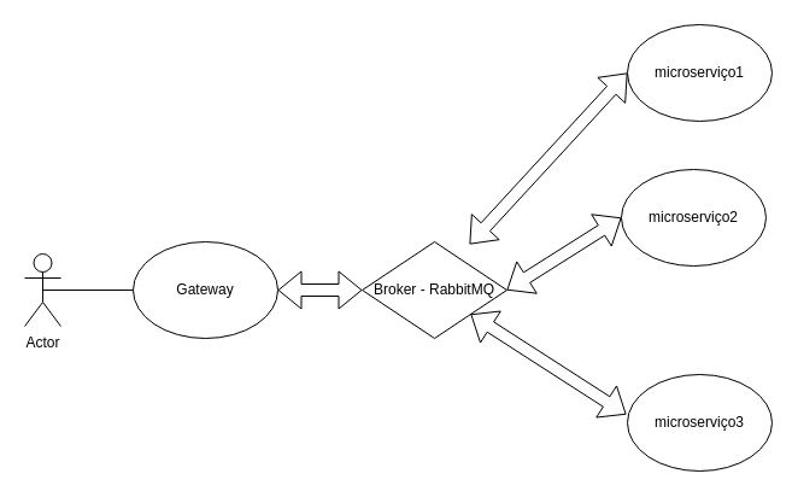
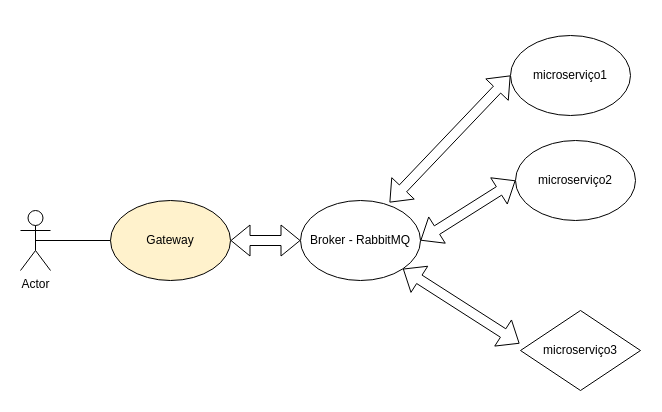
- <mxCell id="5" value="microserviço1" style="ellipse;whiteSpace=wrap;html=1;" vertex="1" parent="1"><mxGeometry x="520" y="20" width="120" height="80" as="geometry" /></mxCell>
+ <mxCell id="5" value="microserviço1" style="ellipse;whiteSpace=wrap;html=1;" vertex="1" parent="1"><mxGeometry x="510" y="35" width="120" height="80" as="geometry" /></mxCell>
- <mxCell id="2" value="Gateway" style="ellipse;whiteSpace=wrap;html=1;" vertex="1" parent="1"><mxGeometry x="110" y="200" width="120" height="80" as="geometry" /></mxCell>
+ <mxCell id="2" value="Gateway" style="ellipse;whiteSpace=wrap;html=1;fillColor=#fff2cc;" vertex="1" parent="1"><mxGeometry x="110" y="200" width="120" height="80" as="geometry" /></mxCell>
- <mxCell id="8" value="Broker - RabbitMQ" style="rhombus;whiteSpace=wrap;html=1;" vertex="1" parent="1"><mxGeometry x="300" y="200" width="120" height="80" as="geometry" /></mxCell>
+ <mxCell id="8" value="Broker - RabbitMQ" style="ellipse;whiteSpace=wrap;html=1;" vertex="1" parent="1"><mxGeometry x="300" y="200" width="120" height="80" as="geometry" /></mxCell>
- <mxCell id="7" value="microserviço3" style="ellipse;whiteSpace=wrap;html=1;" vertex="1" parent="1"><mxGeometry x="520" y="310" width="120" height="80" as="geometry" /></mxCell>
+ <mxCell id="7" value="microserviço3" style="rhombus;whiteSpace=wrap;html=1;" vertex="1" parent="1"><mxGeometry x="520" y="310" width="120" height="80" as="geometry" /></mxCell>
